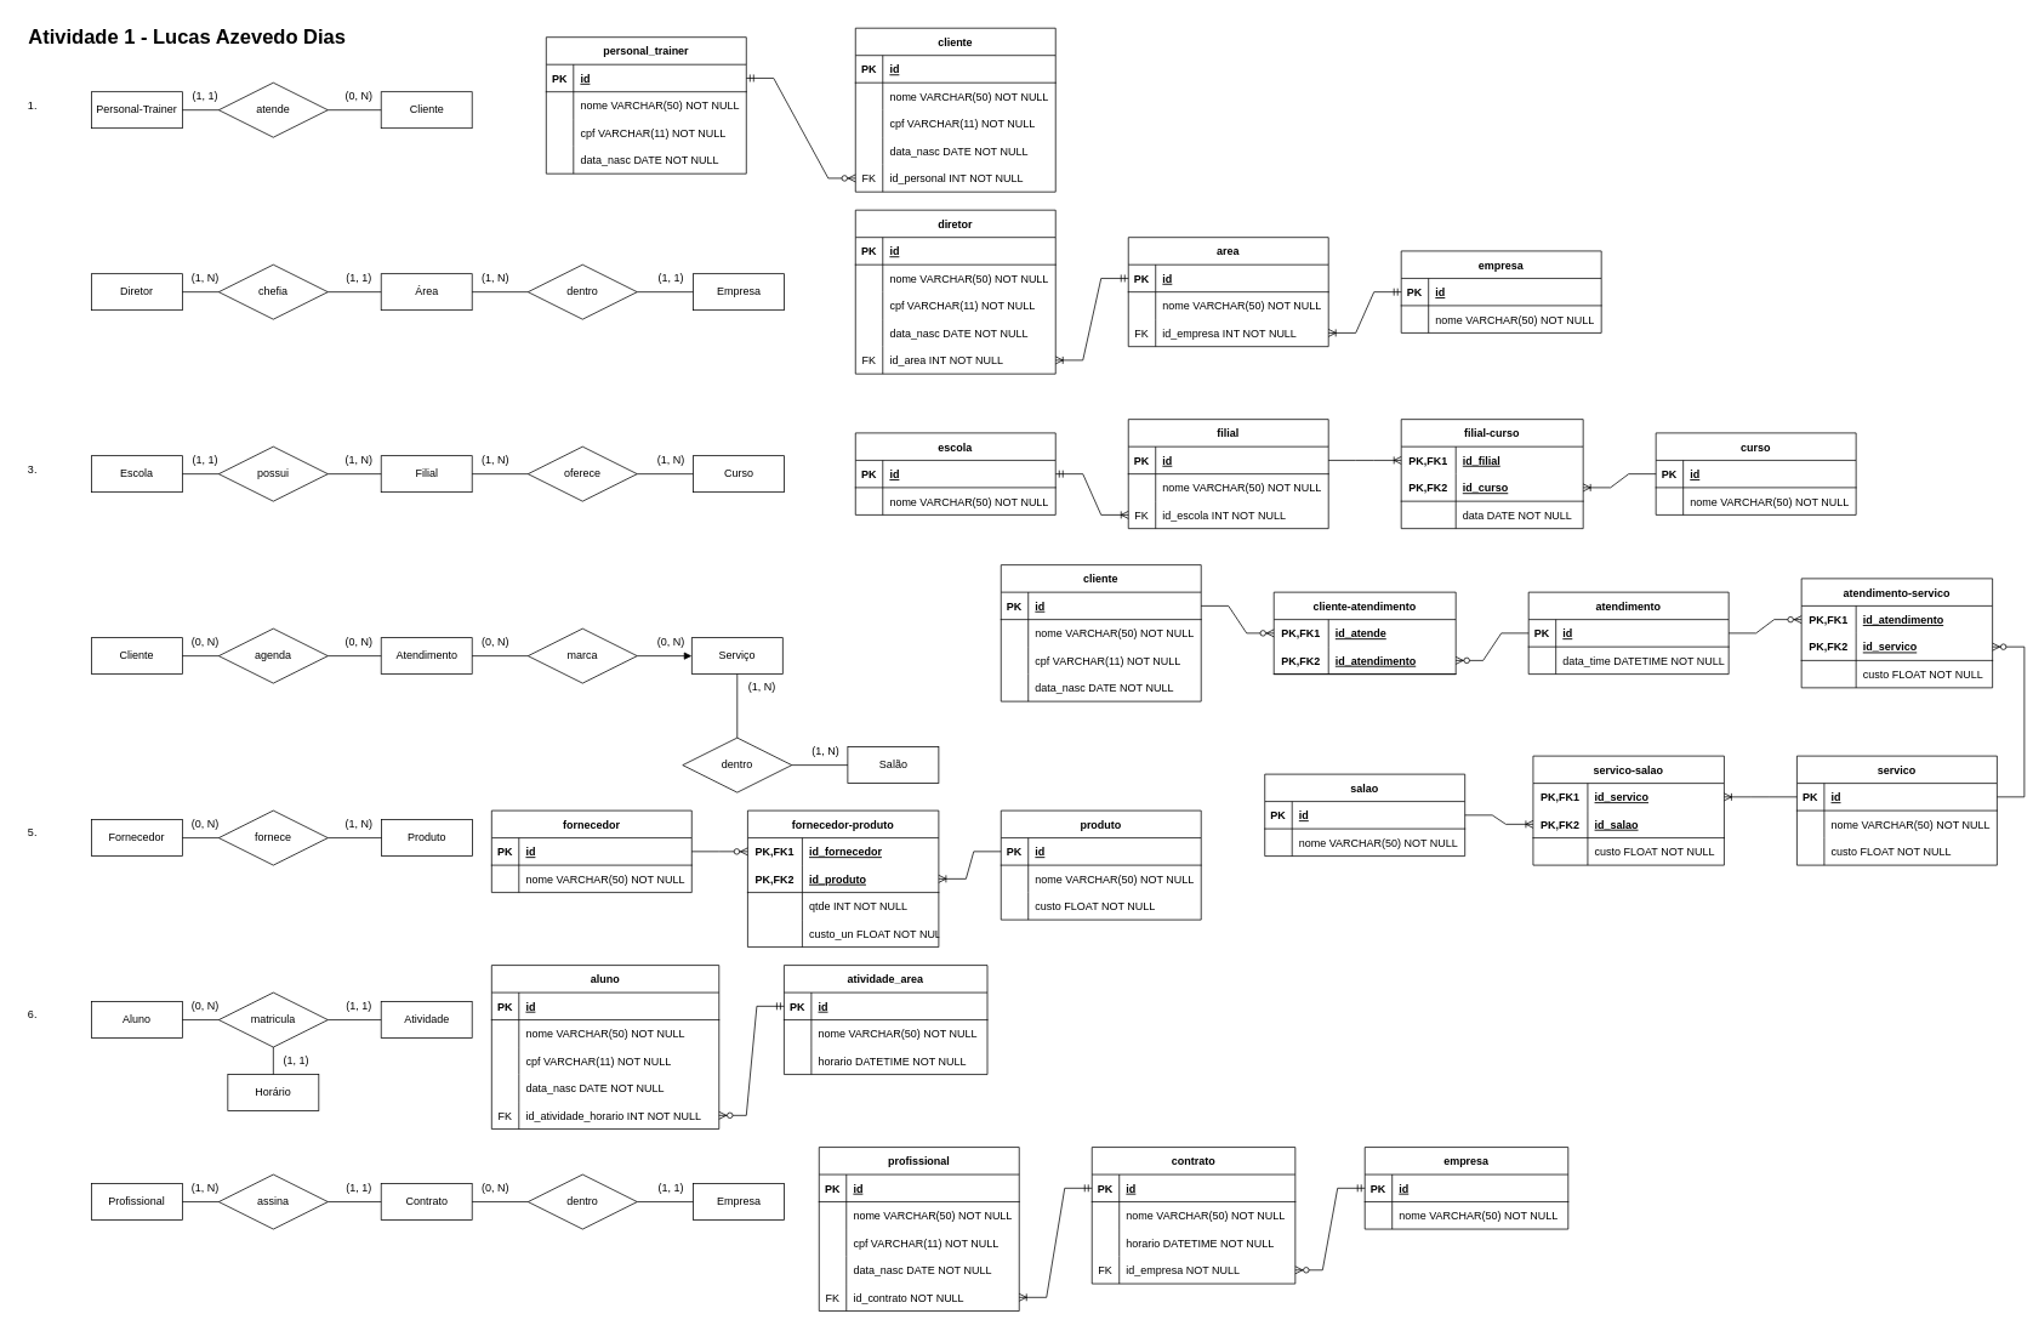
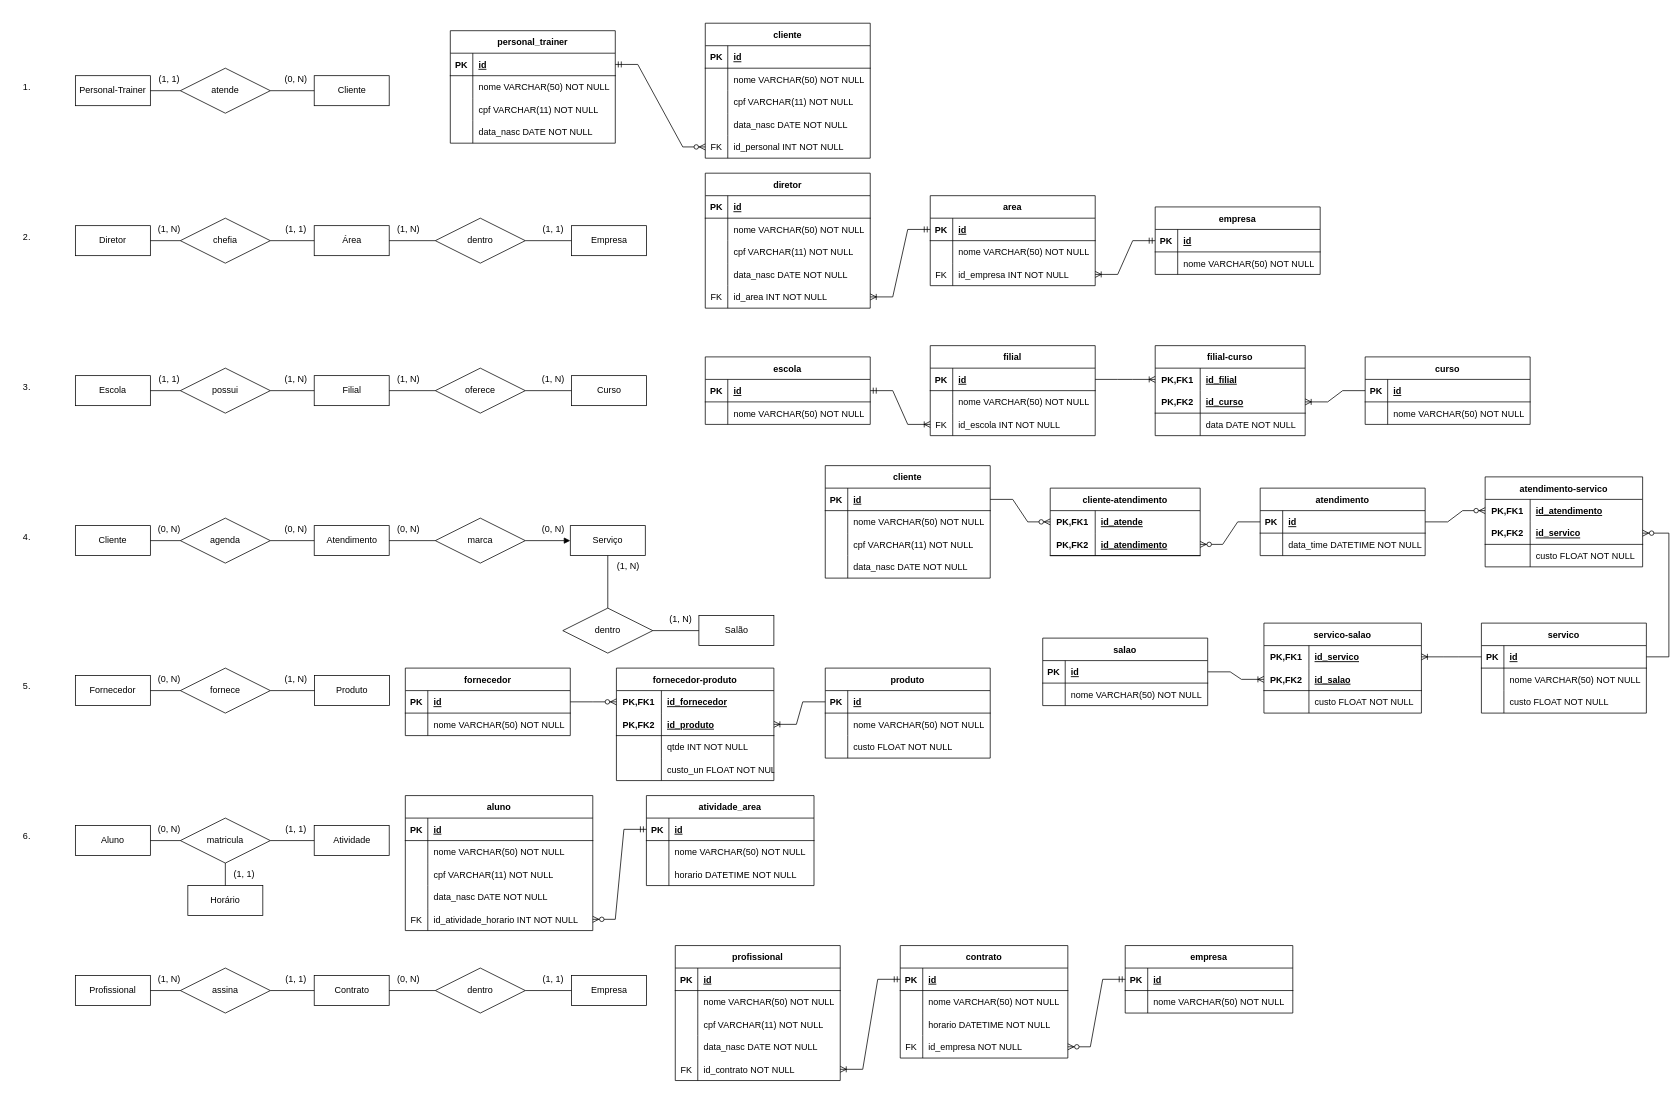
- <mxCell id="28" value="Atividade 1 - Lucas Azevedo Dias" style="text;html=1;resizable=0;autosize=1;align=center;verticalAlign=middle;points=[];fillColor=none;strokeColor=none;rounded=0;strokeWidth=1;fontSize=22;fontStyle=1" parent="1" vertex="1"><mxGeometry x="20" y="20" width="370" height="40" as="geometry" /></mxCell>
+ <mxCell id="3" value="2." style="text;html=1;resizable=0;autosize=1;align=center;verticalAlign=middle;points=[];fillColor=none;strokeColor=none;rounded=0;" parent="1" vertex="1"><mxGeometry x="20" y="300" width="30" height="30" as="geometry" /></mxCell>
+ <mxCell id="5" value="4." style="text;html=1;resizable=0;autosize=1;align=center;verticalAlign=middle;points=[];fillColor=none;strokeColor=none;rounded=0;" parent="1" vertex="1"><mxGeometry x="20" y="700" width="30" height="30" as="geometry" /></mxCell>
